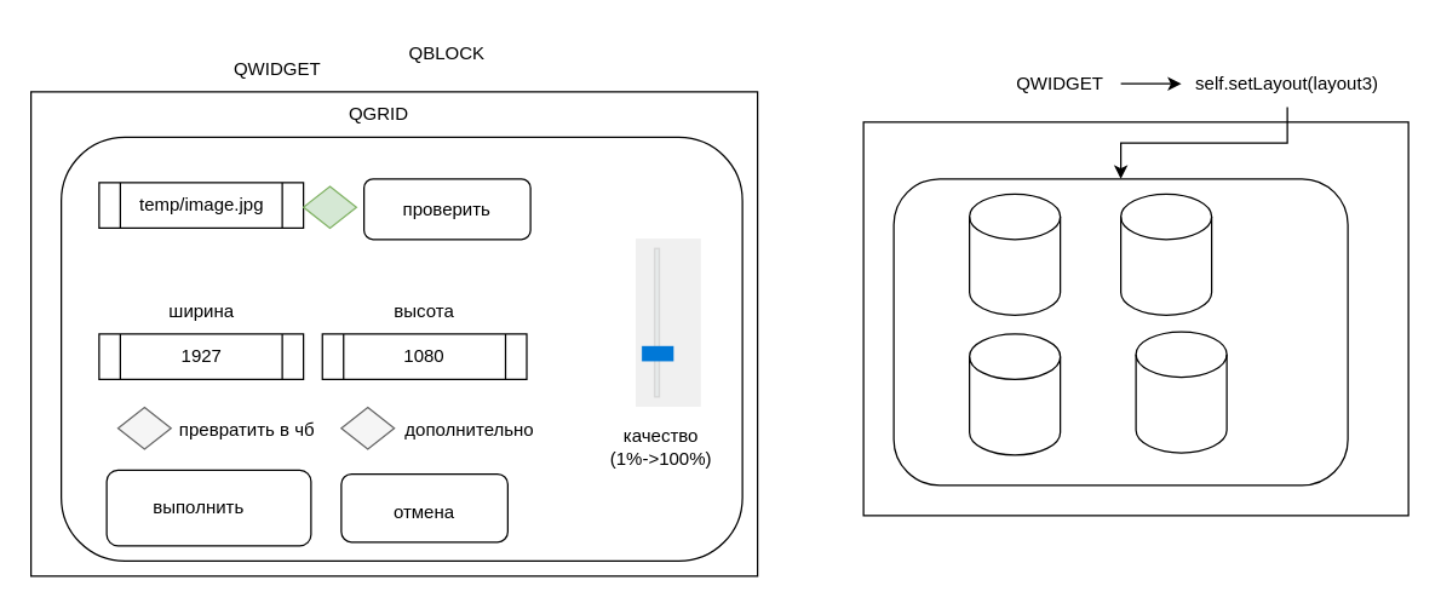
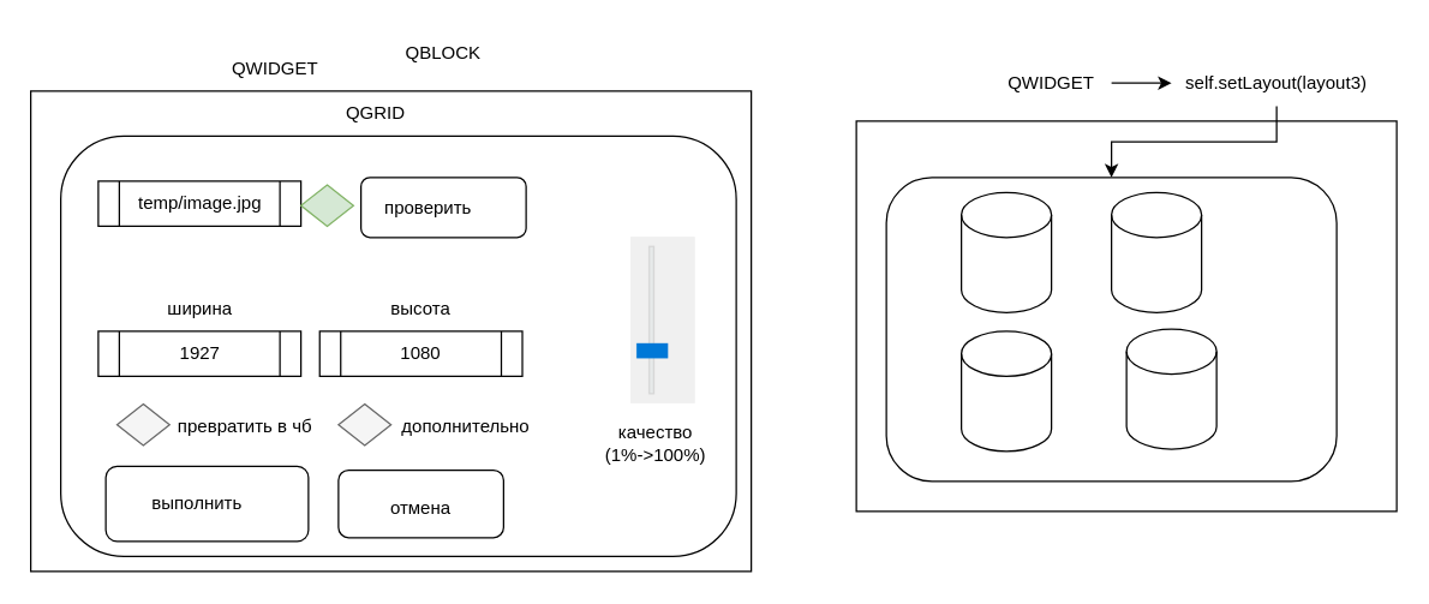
- <mxCell id="7" value="проверить" style="text;html=1;strokeColor=none;fillColor=none;align=center;verticalAlign=middle;whiteSpace=wrap;rounded=0;" parent="1" vertex="1"><mxGeometry x="260" y="127.5" width="70" height="20" as="geometry" /></mxCell>
+ <mxCell id="7" value="проверить" style="text;html=1;strokeColor=none;fillColor=none;align=center;verticalAlign=middle;whiteSpace=wrap;rounded=0;" parent="1" vertex="1"><mxGeometry x="250" y="127.5" width="70" height="20" as="geometry" /></mxCell>
